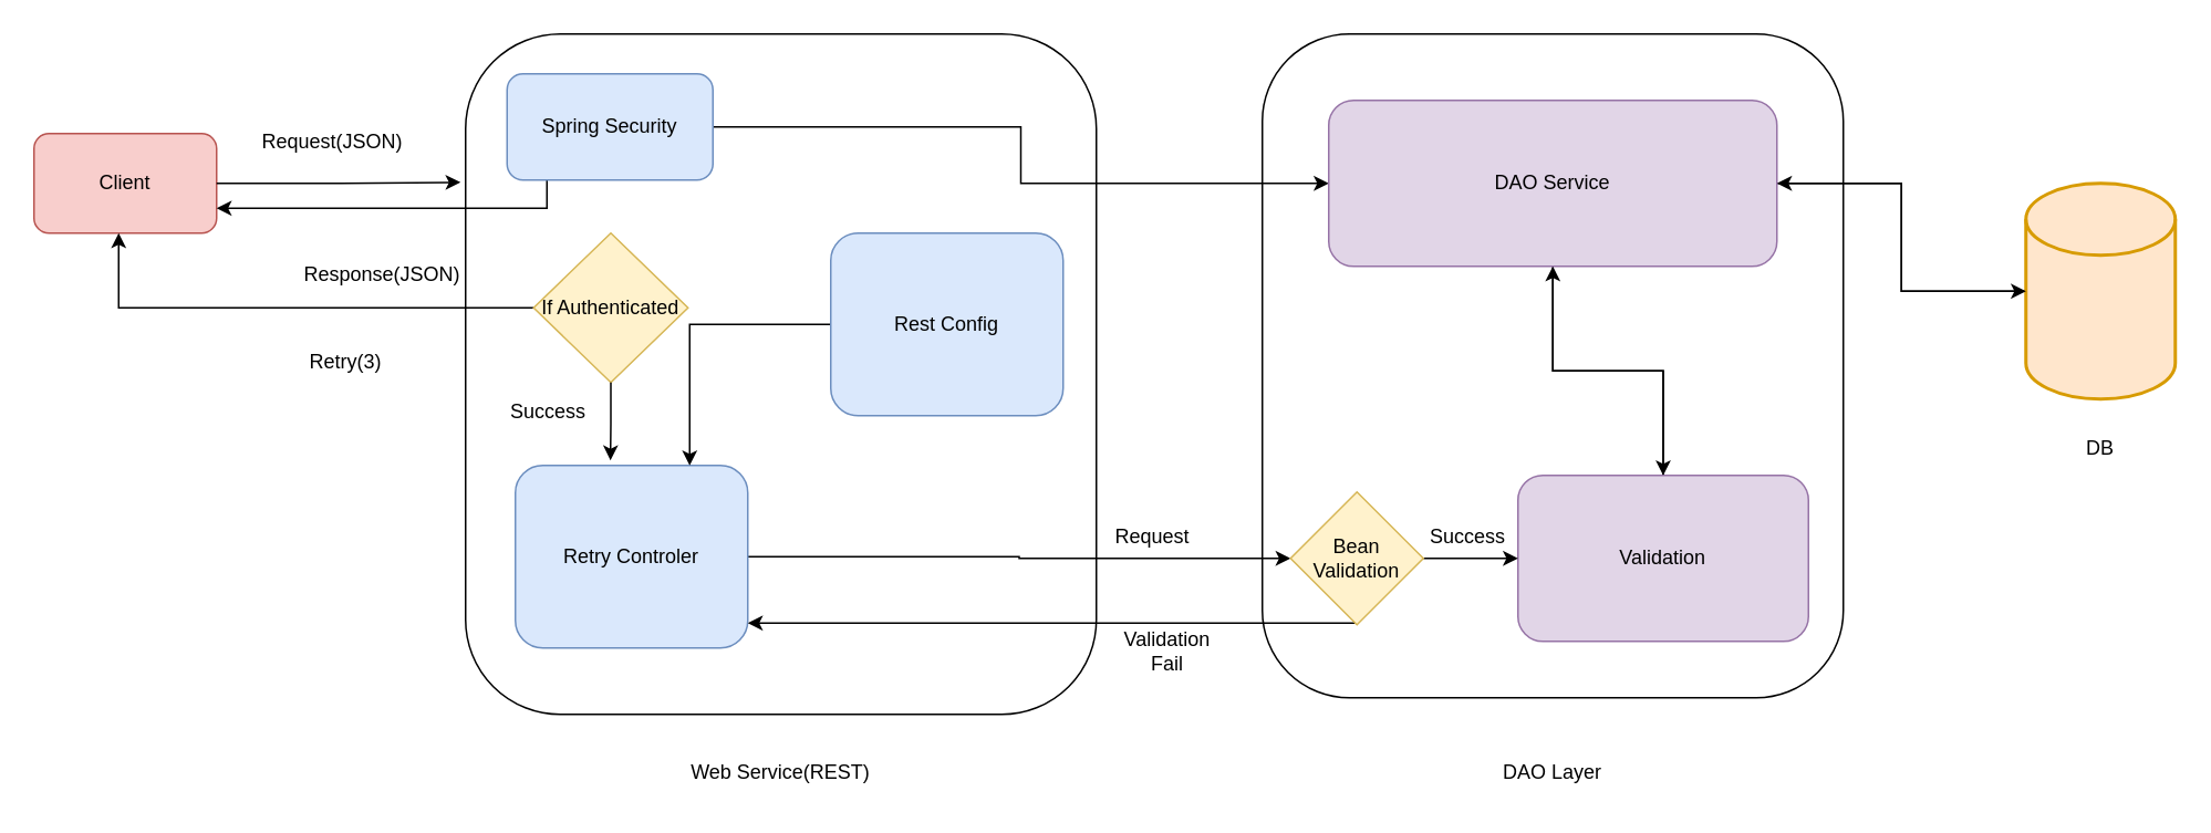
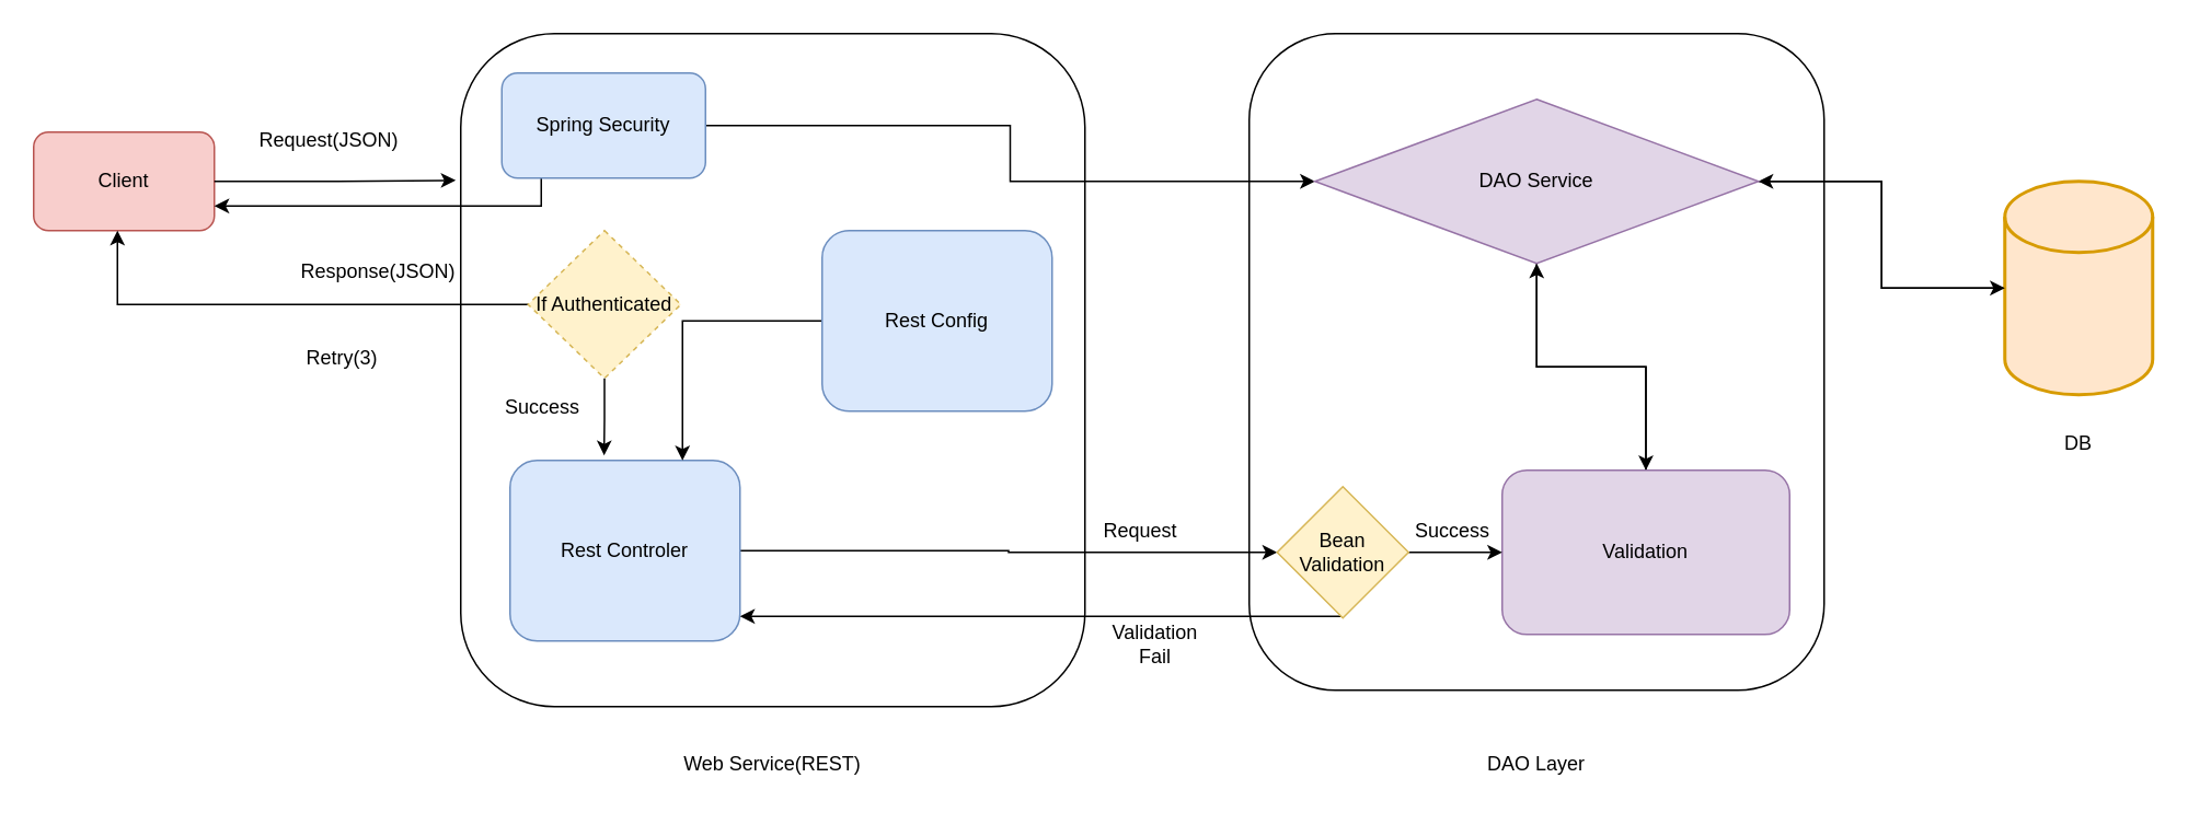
- <mxCell id="18" value="DAO Service" style="rounded=1;whiteSpace=wrap;html=1;fillColor=#e1d5e7;strokeColor=#9673a6;" parent="1" vertex="1"><mxGeometry x="800" y="60" width="270" height="100" as="geometry" /></mxCell>
+ <mxCell id="18" value="DAO Service" style="rhombus;whiteSpace=wrap;html=1;fillColor=#e1d5e7;strokeColor=#9673a6;" parent="1" vertex="1"><mxGeometry x="800" y="60" width="270" height="100" as="geometry" /></mxCell>
- <mxCell id="26" value="If Authenticated" style="rhombus;whiteSpace=wrap;html=1;fillColor=#fff2cc;strokeColor=#d6b656;" vertex="1" parent="1"><mxGeometry x="321" y="140" width="93" height="90" as="geometry" /></mxCell>
+ <mxCell id="26" value="If Authenticated" style="rhombus;whiteSpace=wrap;html=1;fillColor=#fff2cc;strokeColor=#d6b656;dashed=1;" vertex="1" parent="1"><mxGeometry x="321" y="140" width="93" height="90" as="geometry" /></mxCell>
- <mxCell id="6" value="Retry Controler" style="rounded=1;whiteSpace=wrap;html=1;fillColor=#dae8fc;strokeColor=#6c8ebf;" parent="1" vertex="1"><mxGeometry x="310" y="280" width="140" height="110" as="geometry" /></mxCell>
+ <mxCell id="6" value="Rest Controler" style="rounded=1;whiteSpace=wrap;html=1;fillColor=#dae8fc;strokeColor=#6c8ebf;" parent="1" vertex="1"><mxGeometry x="310" y="280" width="140" height="110" as="geometry" /></mxCell>
